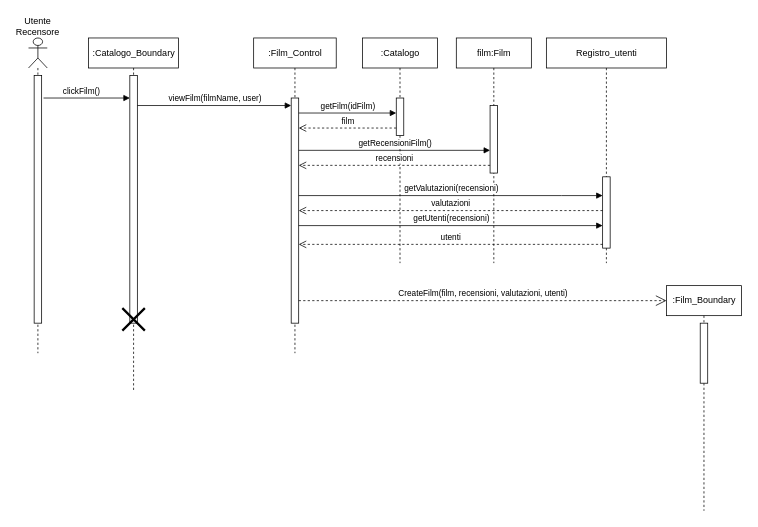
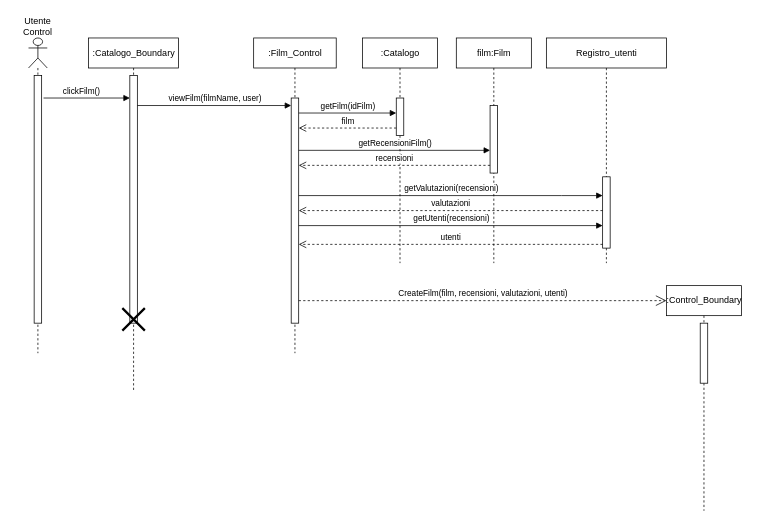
- <mxCell id="22" value="Utente&lt;br&gt;Recensore" style="text;html=1;align=center;verticalAlign=middle;whiteSpace=wrap;rounded=0;" parent="1" vertex="1"><mxGeometry x="20" y="20" width="60" height="30" as="geometry" /></mxCell>
+ <mxCell id="22" value="Utente&lt;br&gt;Control" style="text;html=1;align=center;verticalAlign=middle;whiteSpace=wrap;rounded=0;" parent="1" vertex="1"><mxGeometry x="20" y="20" width="60" height="30" as="geometry" /></mxCell>
- <mxCell id="19" value=":Film_Boundary" style="shape=umlLifeline;perimeter=lifelinePerimeter;whiteSpace=wrap;html=1;container=1;dropTarget=0;collapsible=0;recursiveResize=0;outlineConnect=0;portConstraint=eastwest;newEdgeStyle={&quot;curved&quot;:0,&quot;rounded&quot;:0};" parent="1" vertex="1"><mxGeometry x="887.5" y="380" width="100" height="300" as="geometry" /></mxCell>
+ <mxCell id="19" value=":Control_Boundary" style="shape=umlLifeline;perimeter=lifelinePerimeter;whiteSpace=wrap;html=1;container=1;dropTarget=0;collapsible=0;recursiveResize=0;outlineConnect=0;portConstraint=eastwest;newEdgeStyle={&quot;curved&quot;:0,&quot;rounded&quot;:0};" parent="1" vertex="1"><mxGeometry x="887.5" y="380" width="100" height="300" as="geometry" /></mxCell>
